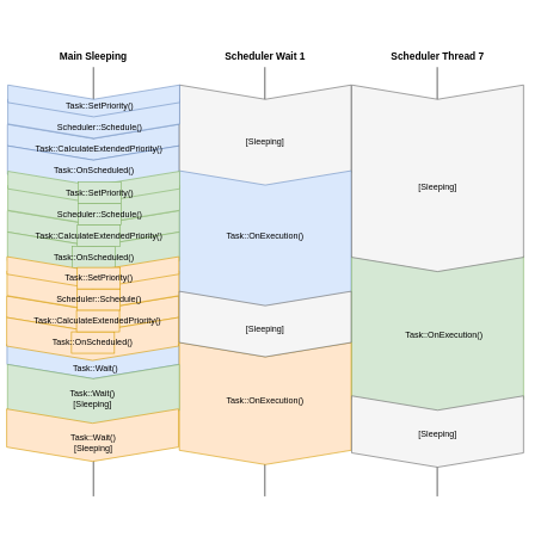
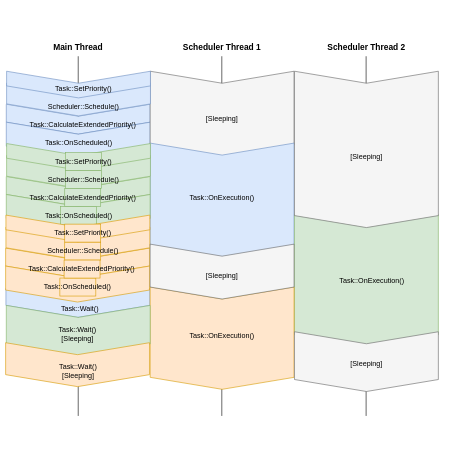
- <mxCell id="49" value="&lt;b&gt;&lt;font style=&quot;font-size: 14px&quot;&gt;Main Sleeping&lt;/font&gt;&lt;/b&gt;" style="text;html=1;strokeColor=none;fillColor=none;align=center;verticalAlign=middle;whiteSpace=wrap;rounded=0;" vertex="1" parent="1"><mxGeometry x="20" y="63" width="220" height="30" as="geometry" /></mxCell>
+ <mxCell id="49" value="&lt;b&gt;&lt;font style=&quot;font-size: 14px&quot;&gt;Main Thread&lt;/font&gt;&lt;/b&gt;" style="text;html=1;strokeColor=none;fillColor=none;align=center;verticalAlign=middle;whiteSpace=wrap;rounded=0;" vertex="1" parent="1"><mxGeometry x="20" y="63" width="220" height="30" as="geometry" /></mxCell>
- <mxCell id="50" value="&lt;b&gt;&lt;font style=&quot;font-size: 14px&quot;&gt;Scheduler Wait 1&lt;/font&gt;&lt;/b&gt;" style="text;html=1;strokeColor=none;fillColor=none;align=center;verticalAlign=middle;whiteSpace=wrap;rounded=0;" vertex="1" parent="1"><mxGeometry x="260.33" y="63" width="220" height="30" as="geometry" /></mxCell>
+ <mxCell id="50" value="&lt;b&gt;&lt;font style=&quot;font-size: 14px&quot;&gt;Scheduler Thread 1&lt;/font&gt;&lt;/b&gt;" style="text;html=1;strokeColor=none;fillColor=none;align=center;verticalAlign=middle;whiteSpace=wrap;rounded=0;" vertex="1" parent="1"><mxGeometry x="260.33" y="63" width="220" height="30" as="geometry" /></mxCell>
- <mxCell id="51" value="&lt;b&gt;&lt;font style=&quot;font-size: 14px&quot;&gt;Scheduler Thread 7&lt;/font&gt;&lt;/b&gt;" style="text;html=1;strokeColor=none;fillColor=none;align=center;verticalAlign=middle;whiteSpace=wrap;rounded=0;" vertex="1" parent="1"><mxGeometry x="500.74" y="63" width="220" height="30" as="geometry" /></mxCell>
+ <mxCell id="51" value="&lt;b&gt;&lt;font style=&quot;font-size: 14px&quot;&gt;Scheduler Thread 2&lt;/font&gt;&lt;/b&gt;" style="text;html=1;strokeColor=none;fillColor=none;align=center;verticalAlign=middle;whiteSpace=wrap;rounded=0;" vertex="1" parent="1"><mxGeometry x="500.74" y="63" width="220" height="30" as="geometry" /></mxCell>
